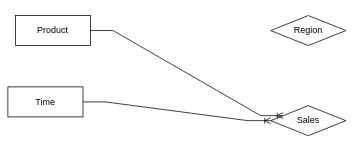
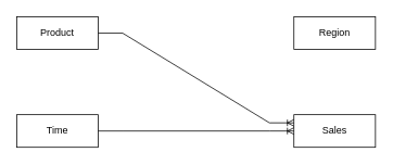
- <mxCell id="4" value="Region" style="rhombus;whiteSpace=wrap;html=1;align=center;" parent="1" vertex="1"><mxGeometry x="360" y="20" width="100" height="40" as="geometry" /></mxCell>
+ <mxCell id="4" value="Region" style="whiteSpace=wrap;html=1;align=center;" parent="1" vertex="1"><mxGeometry x="360" y="20" width="100" height="40" as="geometry" /></mxCell>
- <mxCell id="3" value="Time" style="whiteSpace=wrap;html=1;align=center;" parent="1" vertex="1"><mxGeometry x="10" y="115" width="100" height="40" as="geometry" /></mxCell>
+ <mxCell id="3" value="Time" style="whiteSpace=wrap;html=1;align=center;" parent="1" vertex="1"><mxGeometry x="20" y="140" width="100" height="40" as="geometry" /></mxCell>
- <mxCell id="5" value="Sales" style="rhombus;whiteSpace=wrap;html=1;align=center;" parent="1" vertex="1"><mxGeometry x="360" y="140" width="100" height="40" as="geometry" /></mxCell>
+ <mxCell id="5" value="Sales" style="whiteSpace=wrap;html=1;align=center;" parent="1" vertex="1"><mxGeometry x="360" y="140" width="100" height="40" as="geometry" /></mxCell>
